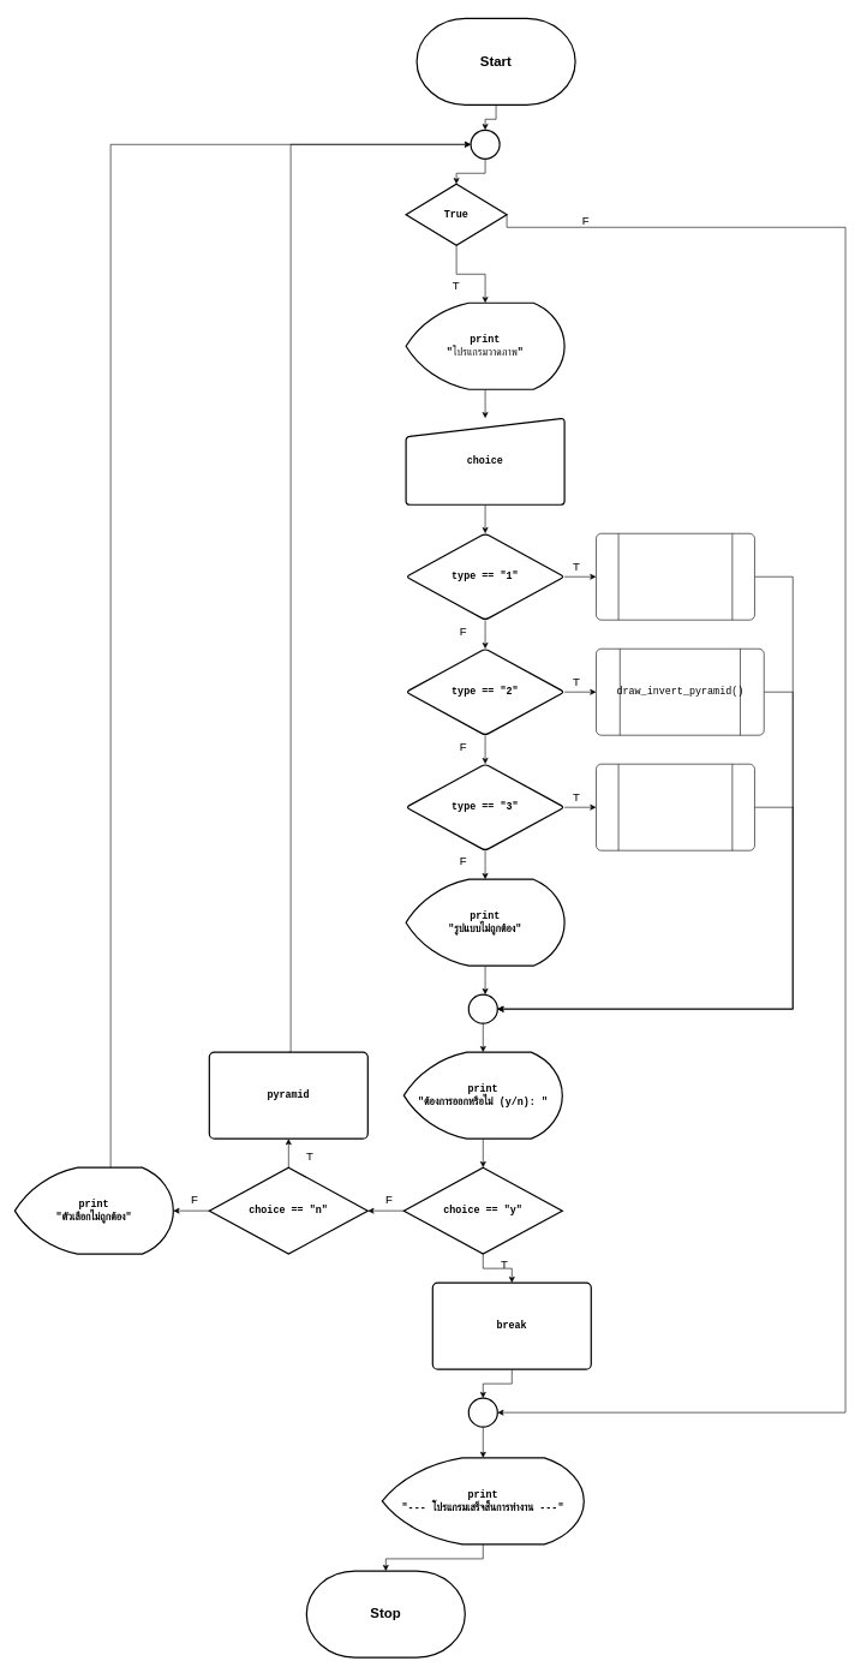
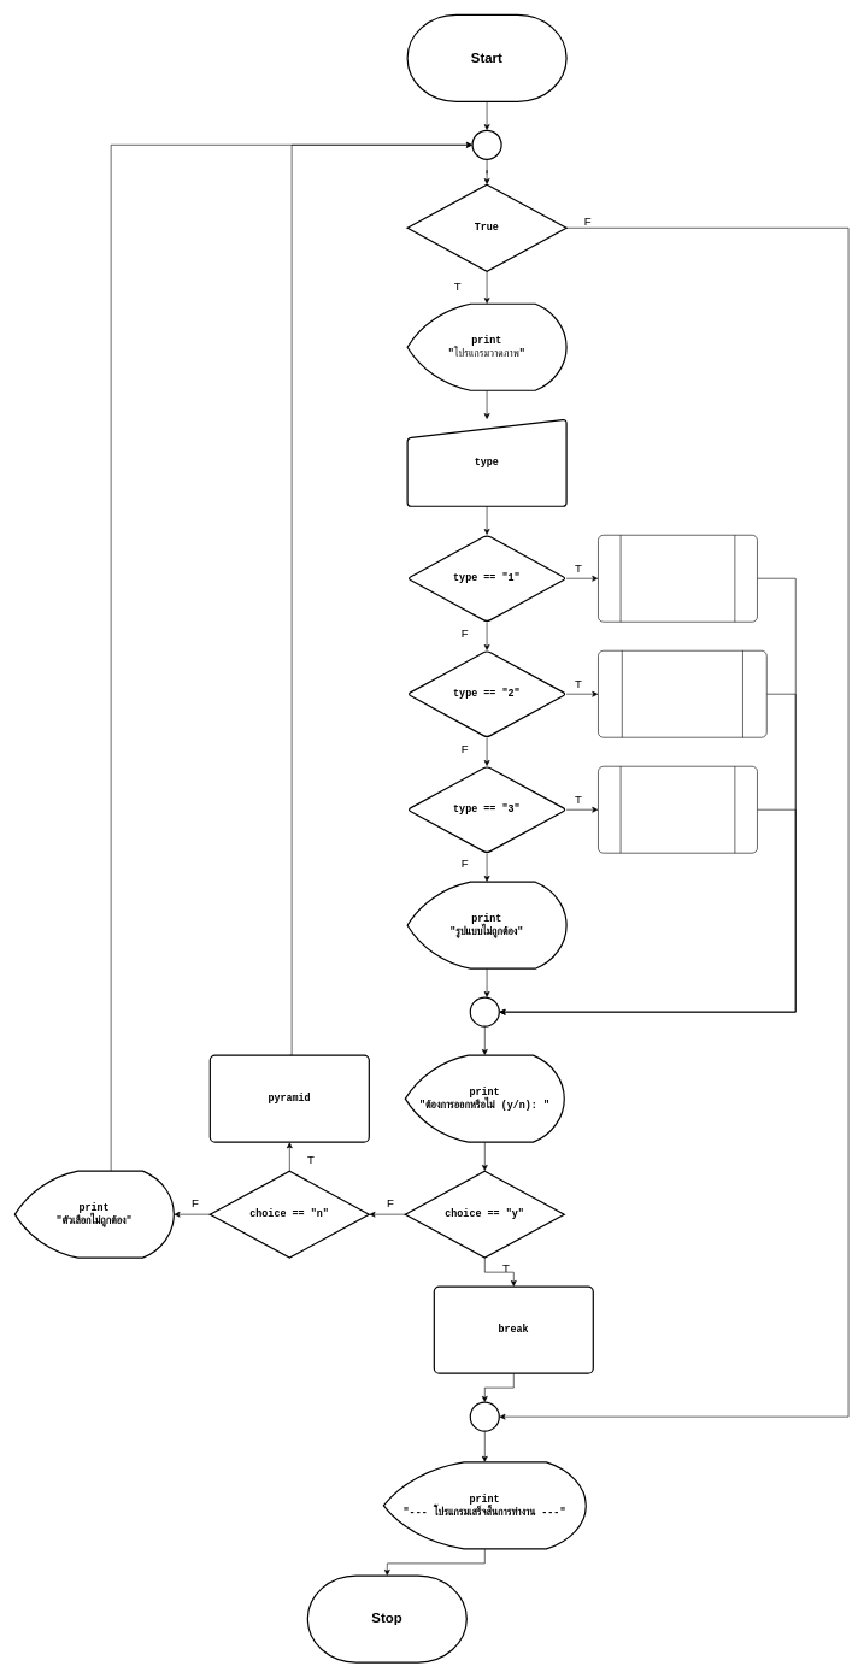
- <mxCell id="3" value="&lt;font style=&quot;font-size: 19px;&quot;&gt;&lt;span style=&quot;font-size: 19px;&quot;&gt;Start&lt;/span&gt;&lt;/font&gt;" style="strokeWidth=2;html=1;shape=mxgraph.flowchart.terminator;whiteSpace=wrap;labelBackgroundColor=none;fontColor=default;fontSize=19;fontStyle=1" parent="1" vertex="1"><mxGeometry x="578" y="25" width="220" height="120" as="geometry" /></mxCell>
+ <mxCell id="3" value="&lt;font style=&quot;font-size: 19px;&quot;&gt;&lt;span style=&quot;font-size: 19px;&quot;&gt;Start&lt;/span&gt;&lt;/font&gt;" style="strokeWidth=2;html=1;shape=mxgraph.flowchart.terminator;whiteSpace=wrap;labelBackgroundColor=none;fontColor=default;fontSize=19;fontStyle=1" parent="1" vertex="1"><mxGeometry x="563" y="20" width="220" height="120" as="geometry" /></mxCell>
- <mxCell id="6" value="&lt;div style=&quot;font-family: Consolas, &amp;quot;Courier New&amp;quot;, monospace; font-size: 14px; line-height: 19px; white-space: pre;&quot;&gt;&lt;span style=&quot;font-size: 14px;&quot;&gt;True&lt;/span&gt;&lt;/div&gt;" style="rhombus;whiteSpace=wrap;html=1;strokeWidth=2;labelBackgroundColor=none;fontColor=default;fontSize=14;fontStyle=1" parent="1" vertex="1"><mxGeometry x="563" y="255" width="140" height="85" as="geometry" /></mxCell>
+ <mxCell id="6" value="&lt;div style=&quot;font-family: Consolas, &amp;quot;Courier New&amp;quot;, monospace; font-size: 14px; line-height: 19px; white-space: pre;&quot;&gt;&lt;span style=&quot;font-size: 14px;&quot;&gt;True&lt;/span&gt;&lt;/div&gt;" style="rhombus;whiteSpace=wrap;html=1;strokeWidth=2;labelBackgroundColor=none;fontColor=default;fontSize=14;fontStyle=1" parent="1" vertex="1"><mxGeometry x="563" y="255" width="220" height="120" as="geometry" /></mxCell>
- <mxCell id="10" value="&lt;div style=&quot;font-family: Consolas, &amp;quot;Courier New&amp;quot;, monospace; font-size: 14px; line-height: 19px; white-space: pre;&quot;&gt;&lt;span style=&quot;font-size: 14px;&quot;&gt;choice&lt;/span&gt;&lt;/div&gt;" style="html=1;strokeWidth=2;shape=manualInput;whiteSpace=wrap;rounded=1;size=26;arcSize=11;labelBackgroundColor=none;fontColor=default;fontSize=14;fontStyle=1" parent="1" vertex="1"><mxGeometry x="563" y="580" width="220" height="120" as="geometry" /></mxCell>
+ <mxCell id="10" value="&lt;div style=&quot;font-family: Consolas, &amp;quot;Courier New&amp;quot;, monospace; font-size: 14px; line-height: 19px; white-space: pre;&quot;&gt;&lt;span style=&quot;font-size: 14px;&quot;&gt;type&lt;/span&gt;&lt;/div&gt;" style="html=1;strokeWidth=2;shape=manualInput;whiteSpace=wrap;rounded=1;size=26;arcSize=11;labelBackgroundColor=none;fontColor=default;fontSize=14;fontStyle=1" parent="1" vertex="1"><mxGeometry x="563" y="580" width="220" height="120" as="geometry" /></mxCell>
- <mxCell id="51" value="&lt;div style=&quot;font-family: Consolas, &amp;quot;Courier New&amp;quot;, monospace; font-size: 14px; line-height: 19px; white-space: pre;&quot;&gt;&lt;div style=&quot;line-height: 19px; font-size: 14px;&quot;&gt;&lt;div style=&quot;font-weight: normal; line-height: 19px;&quot;&gt;draw_invert_pyramid()&lt;/div&gt;&lt;/div&gt;&lt;/div&gt;" style="text;html=1;align=center;verticalAlign=middle;whiteSpace=wrap;rounded=0;labelBackgroundColor=none;fontColor=default;fontSize=14;fontStyle=1" parent="1" vertex="1"><mxGeometry x="913.5" y="945" width="60" height="30" as="geometry" /></mxCell>
